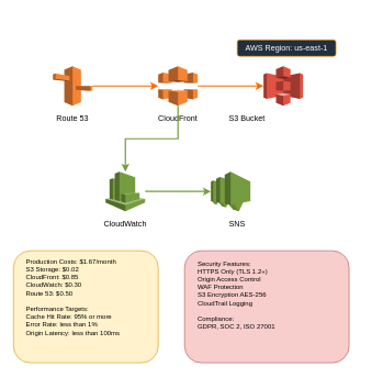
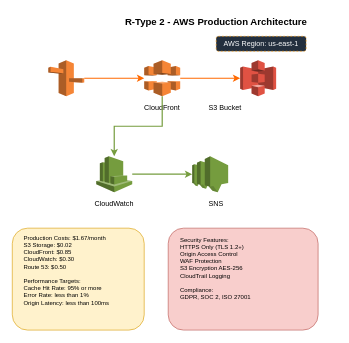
+ <mxCell id="2" value="R-Type 2 - AWS Production Architecture" style="text;html=1;strokeColor=none;fillColor=none;align=center;verticalAlign=middle;whiteSpace=wrap;rounded=0;fontSize=16;fontStyle=1;" parent="1" vertex="1"><mxGeometry x="160" y="20" width="400" height="30" as="geometry" /></mxCell>
- <mxCell id="19" value="AWS Region: us-east-1" style="rounded=1;whiteSpace=wrap;html=1;fillColor=#232F3E;strokeColor=#FF9900;fontColor=#FFFFFF;fontSize=12;" parent="1" vertex="1"><mxGeometry x="360" y="60" width="150" height="25" as="geometry" /></mxCell>
+ <mxCell id="19" value="AWS Region: us-east-1" style="rounded=1;whiteSpace=wrap;html=1;fillColor=#232F3E;strokeColor=#FF9900;fontColor=#FFFFFF;fontSize=12;dashed=1;" parent="1" vertex="1"><mxGeometry x="360" y="60" width="150" height="25" as="geometry" /></mxCell>
- <mxCell id="4" value="Route 53" style="text;html=1;strokeColor=none;fillColor=none;align=center;verticalAlign=middle;whiteSpace=wrap;rounded=0;fontSize=12;" parent="1" vertex="1"><mxGeometry x="70" y="170" width="80" height="20" as="geometry" /></mxCell>
